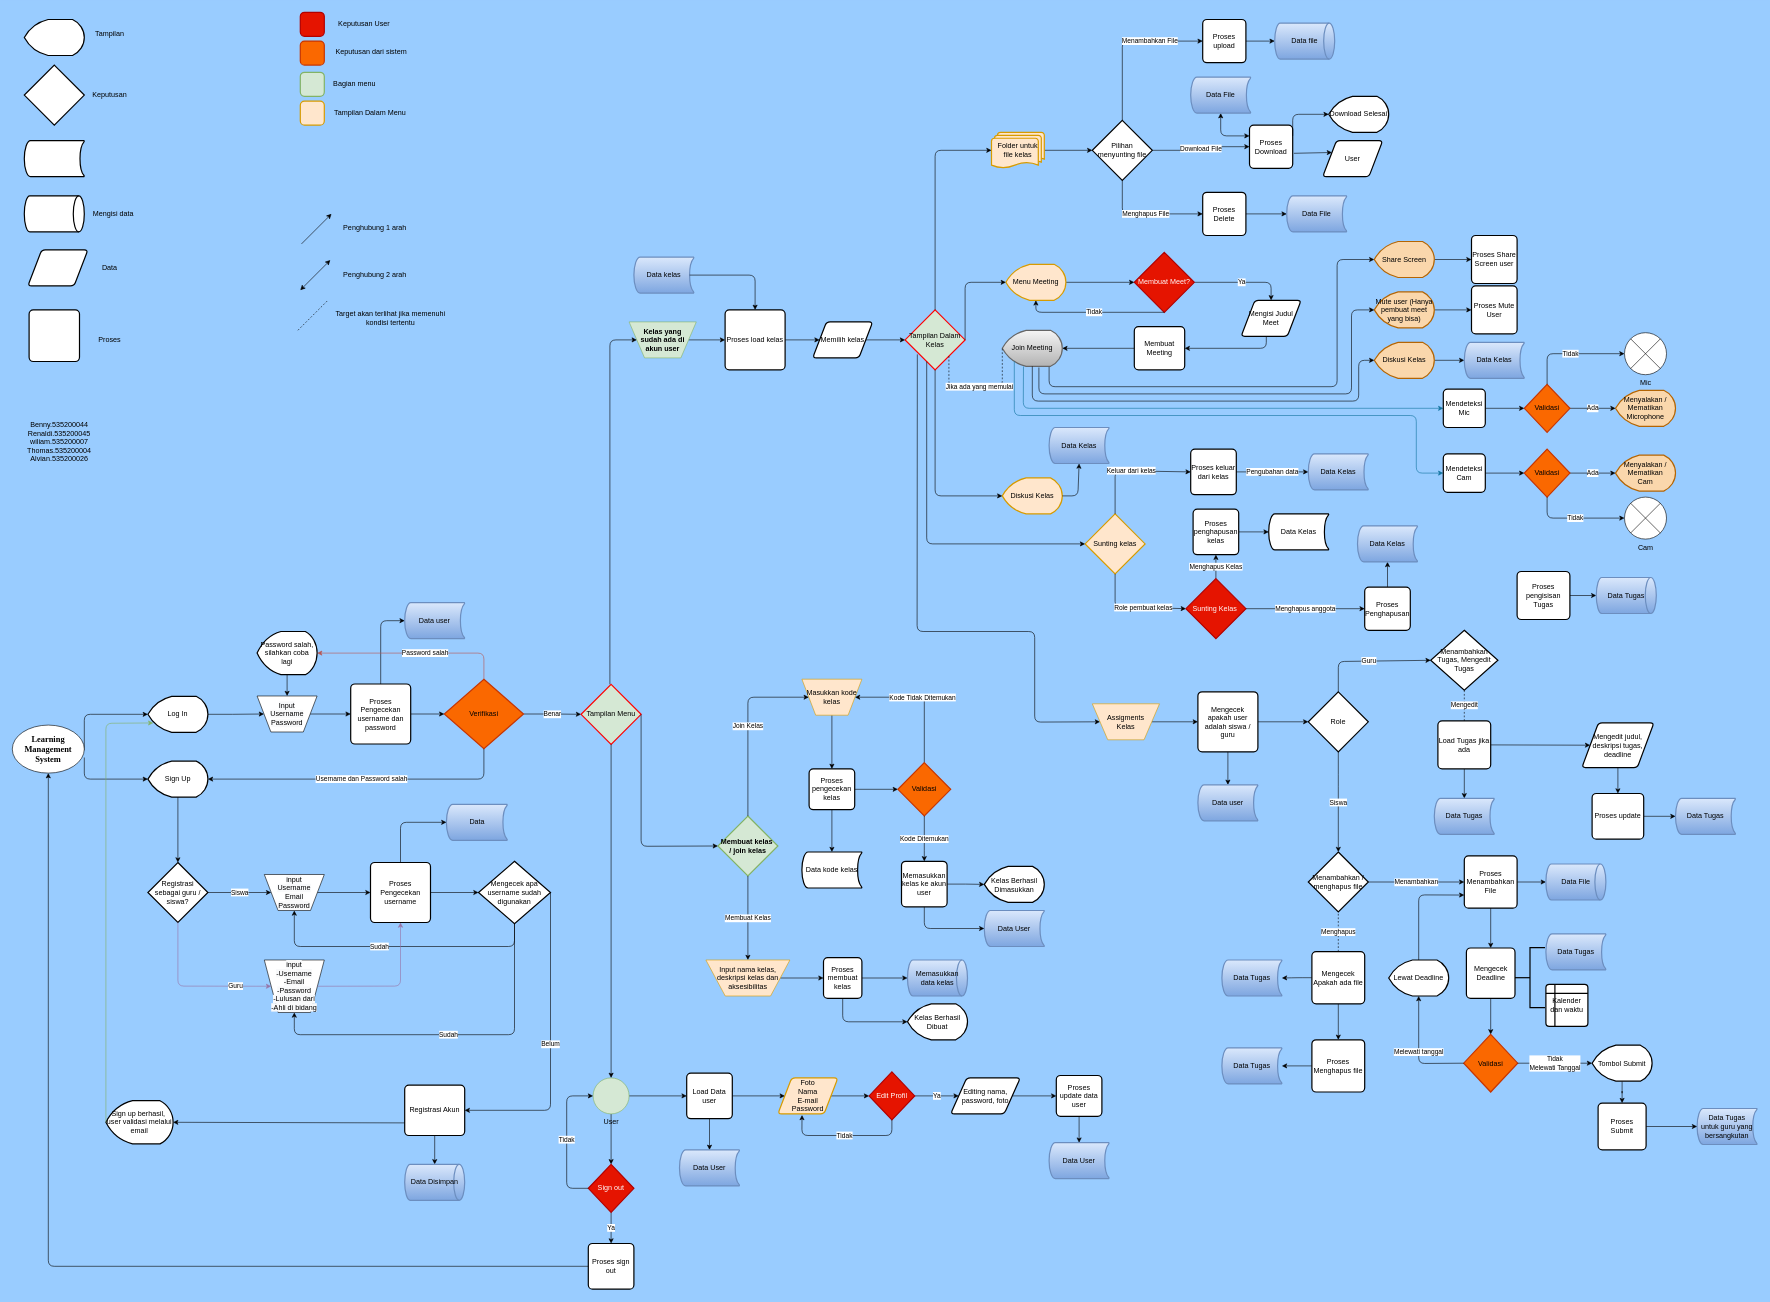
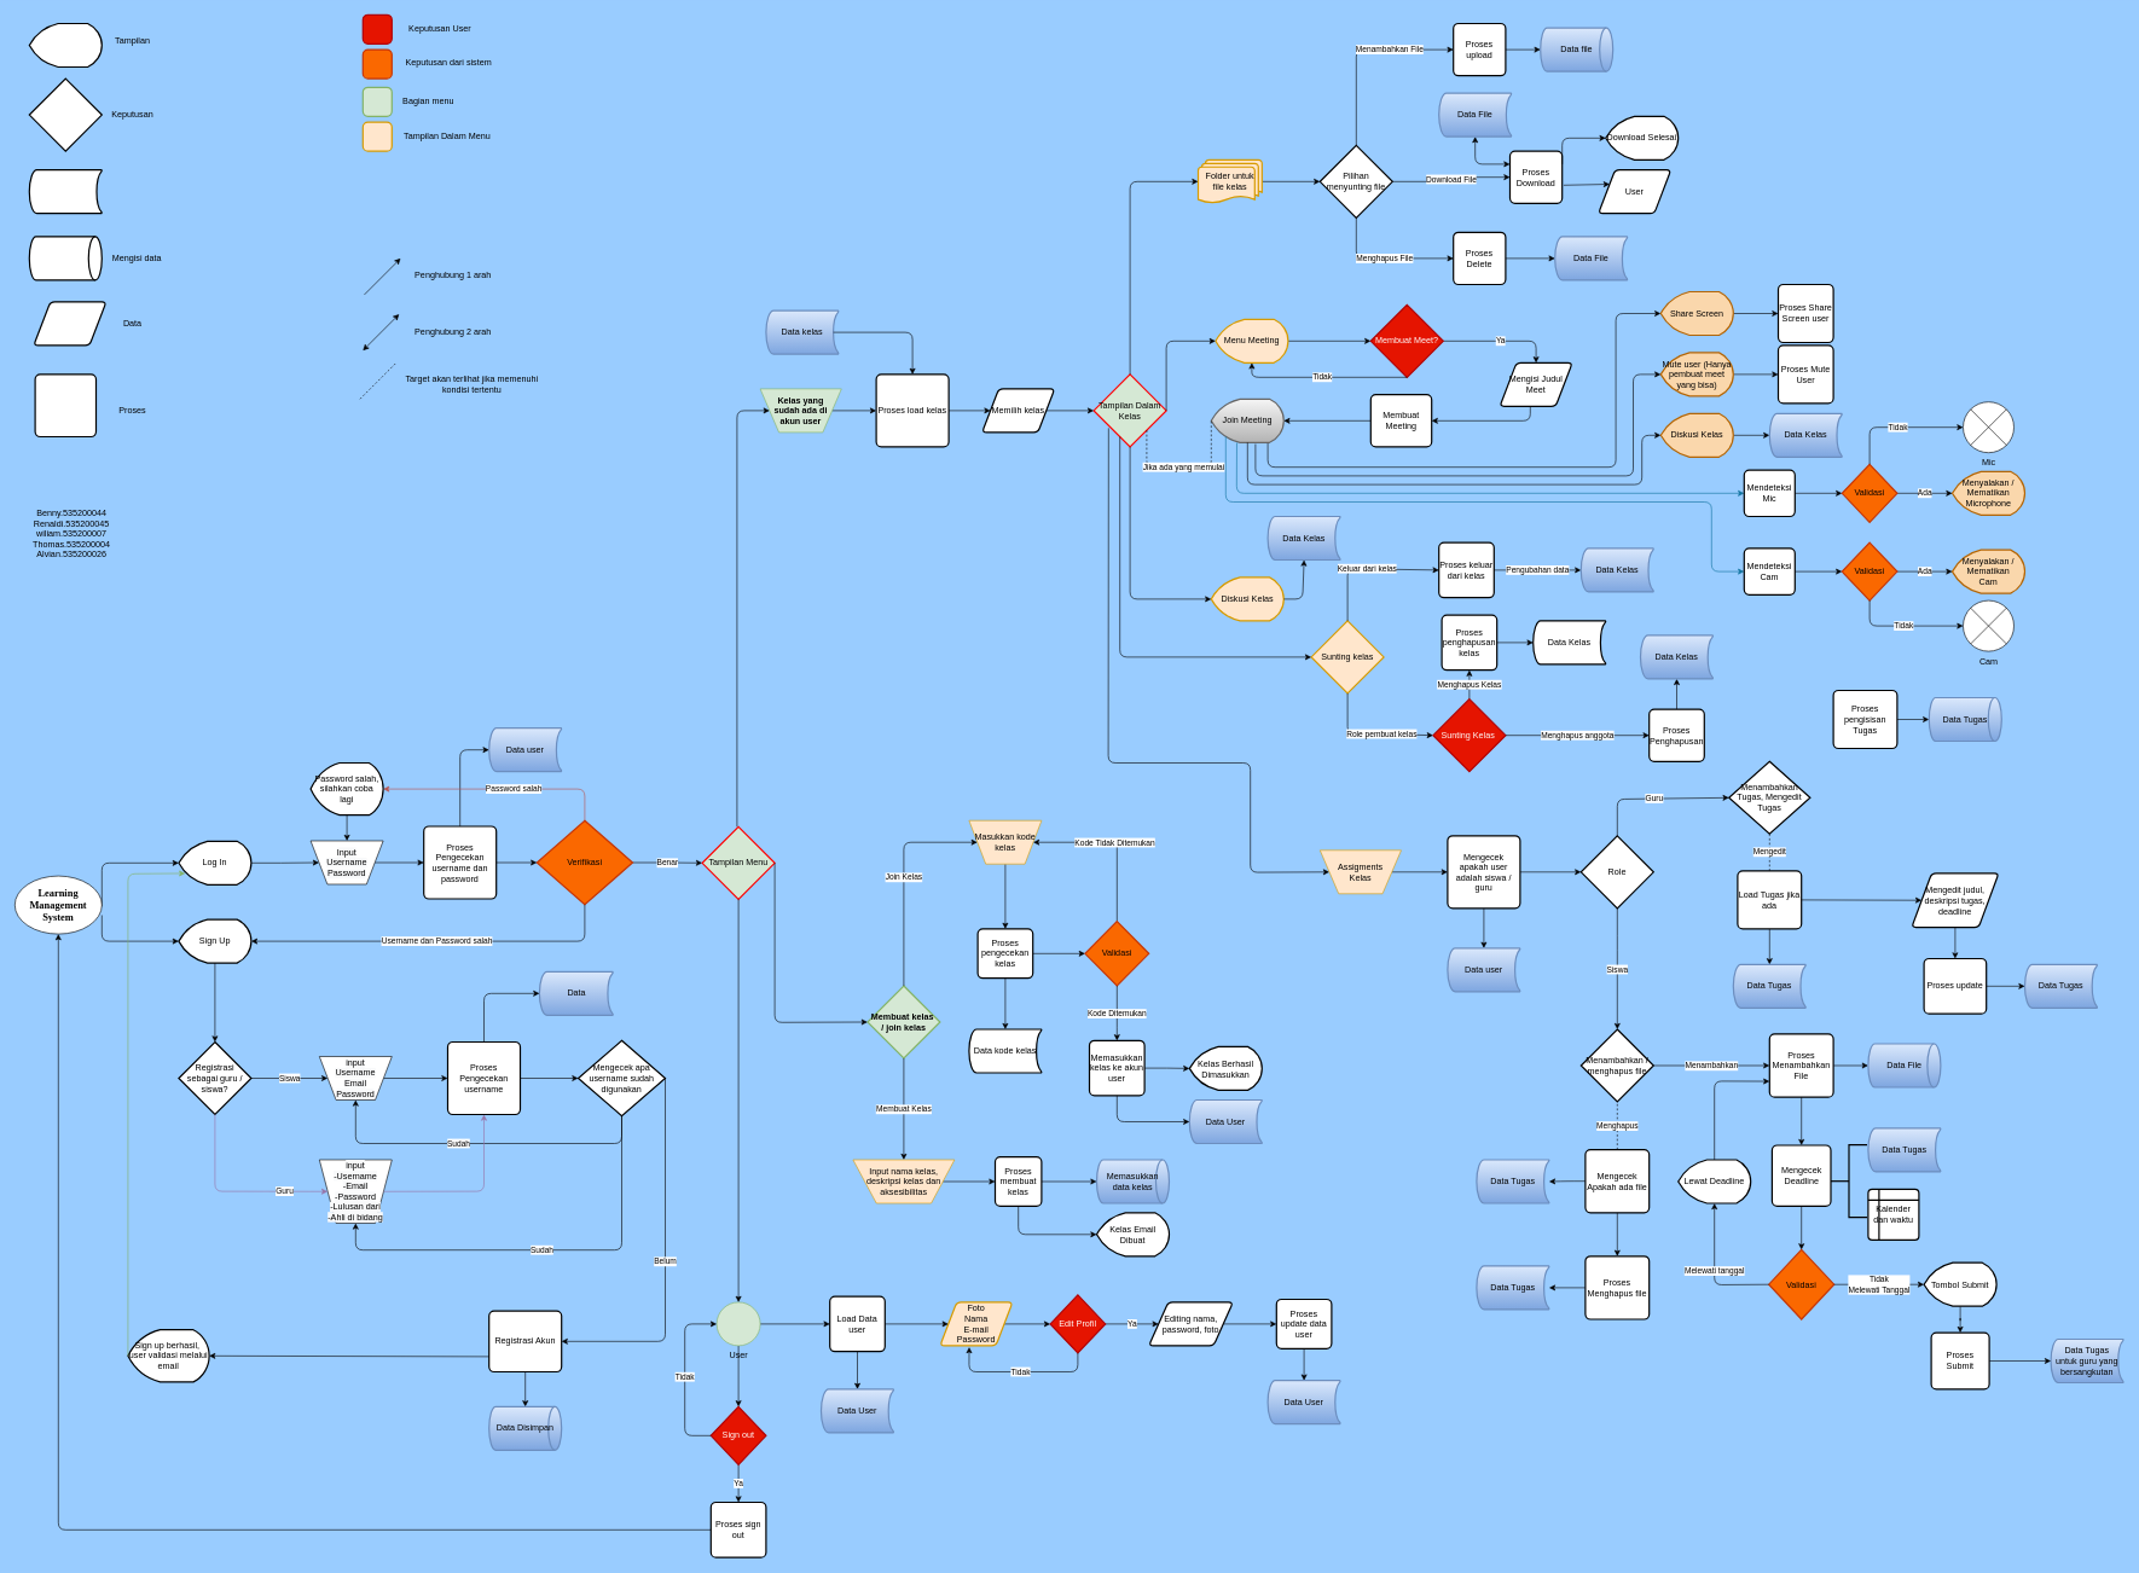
- <mxCell id="93" value="Kelas Berhasil Dibuat" style="strokeWidth=2;html=1;shape=mxgraph.flowchart.display;whiteSpace=wrap;" parent="1" vertex="1"><mxGeometry x="1512" y="1672.5" width="100" height="60" as="geometry" /></mxCell>
+ <mxCell id="93" value="Kelas Email Dibuat" style="strokeWidth=2;html=1;shape=mxgraph.flowchart.display;whiteSpace=wrap;" parent="1" vertex="1"><mxGeometry x="1512" y="1672.5" width="100" height="60" as="geometry" /></mxCell>
